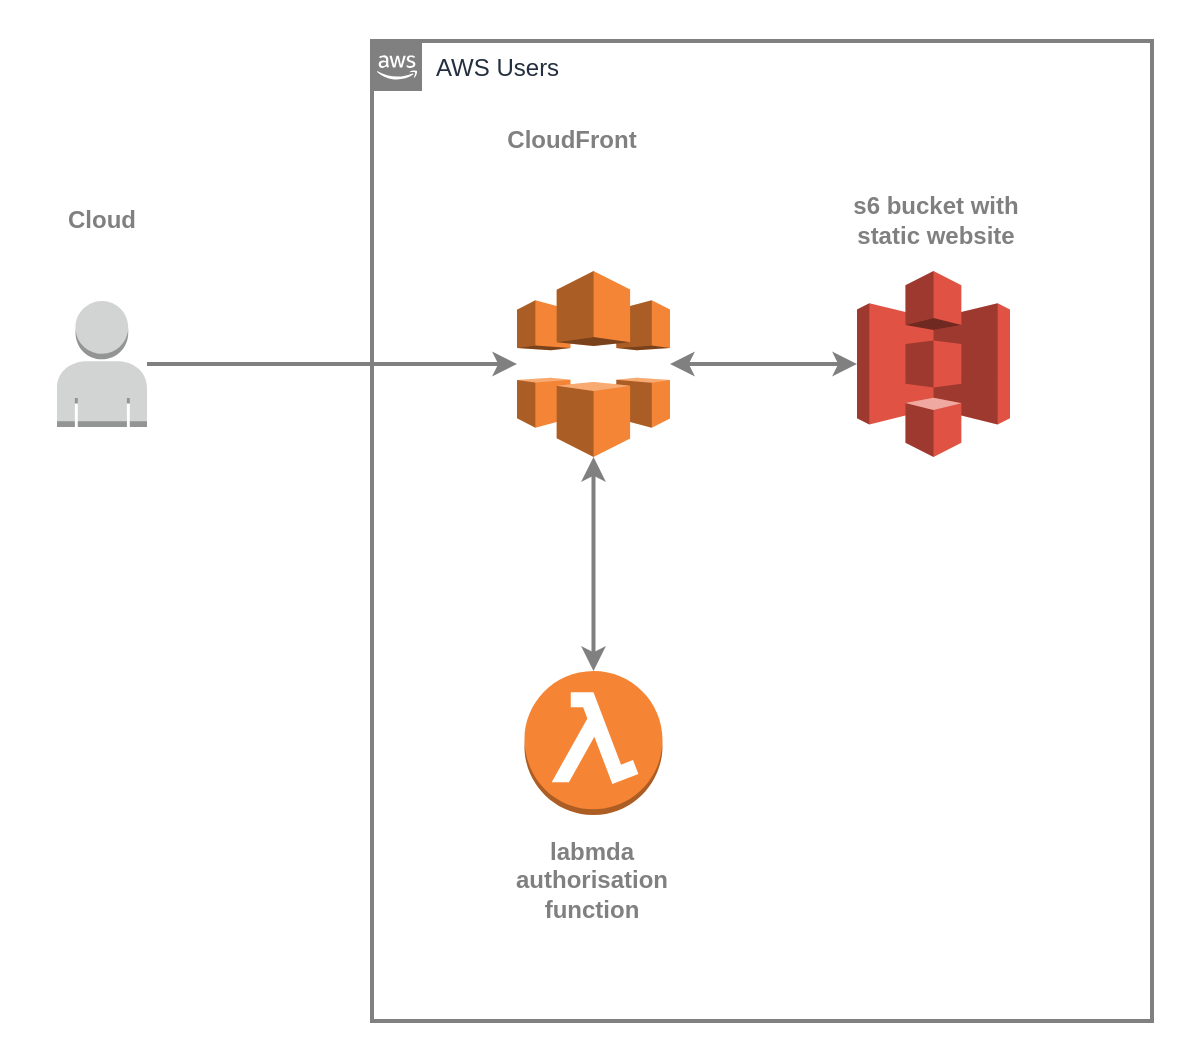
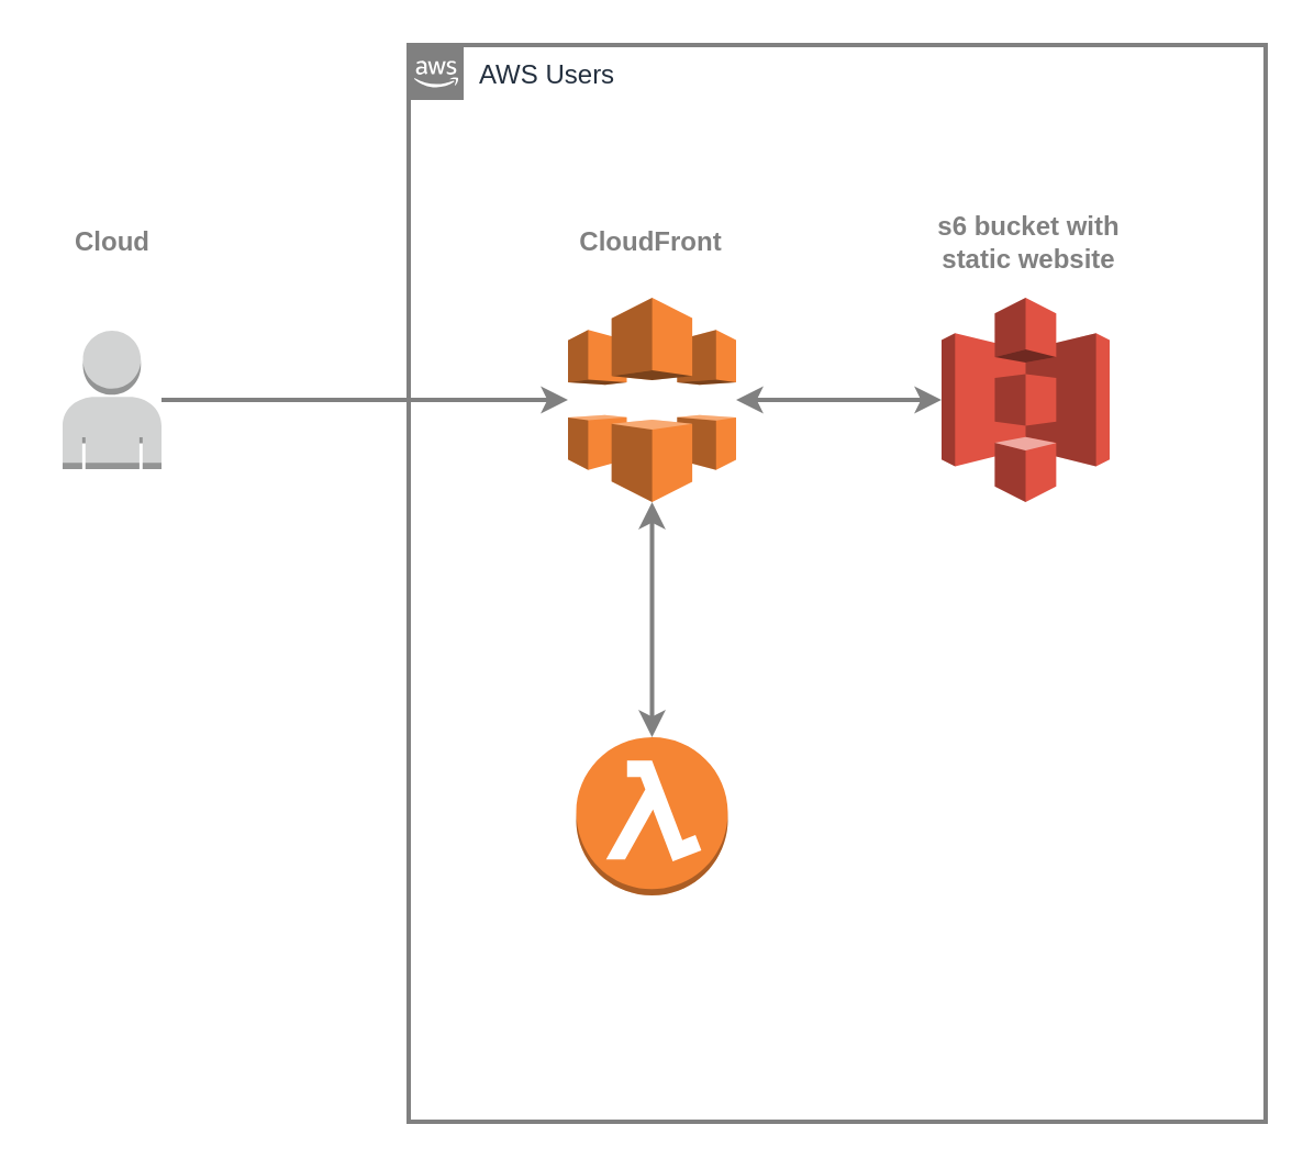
- <mxCell id="11" value="CloudFront" style="text;html=1;strokeColor=none;fillColor=none;align=center;verticalAlign=middle;whiteSpace=wrap;rounded=0;fontStyle=1;fontColor=#808080;" parent="1" vertex="1"><mxGeometry x="256.25" y="55" width="60" height="30" as="geometry" /></mxCell>
+ <mxCell id="11" value="CloudFront" style="text;html=1;strokeColor=none;fillColor=none;align=center;verticalAlign=middle;whiteSpace=wrap;rounded=0;fontStyle=1;fontColor=#808080;" parent="1" vertex="1"><mxGeometry x="266.25" y="95" width="60" height="30" as="geometry" /></mxCell>
- <mxCell id="13" value="labmda authorisation function" style="text;html=1;strokeColor=none;fillColor=none;align=center;verticalAlign=middle;whiteSpace=wrap;rounded=0;fontStyle=1;fontColor=#808080;" parent="1" vertex="1"><mxGeometry x="266.25" y="425" width="60" height="30" as="geometry" /></mxCell>
